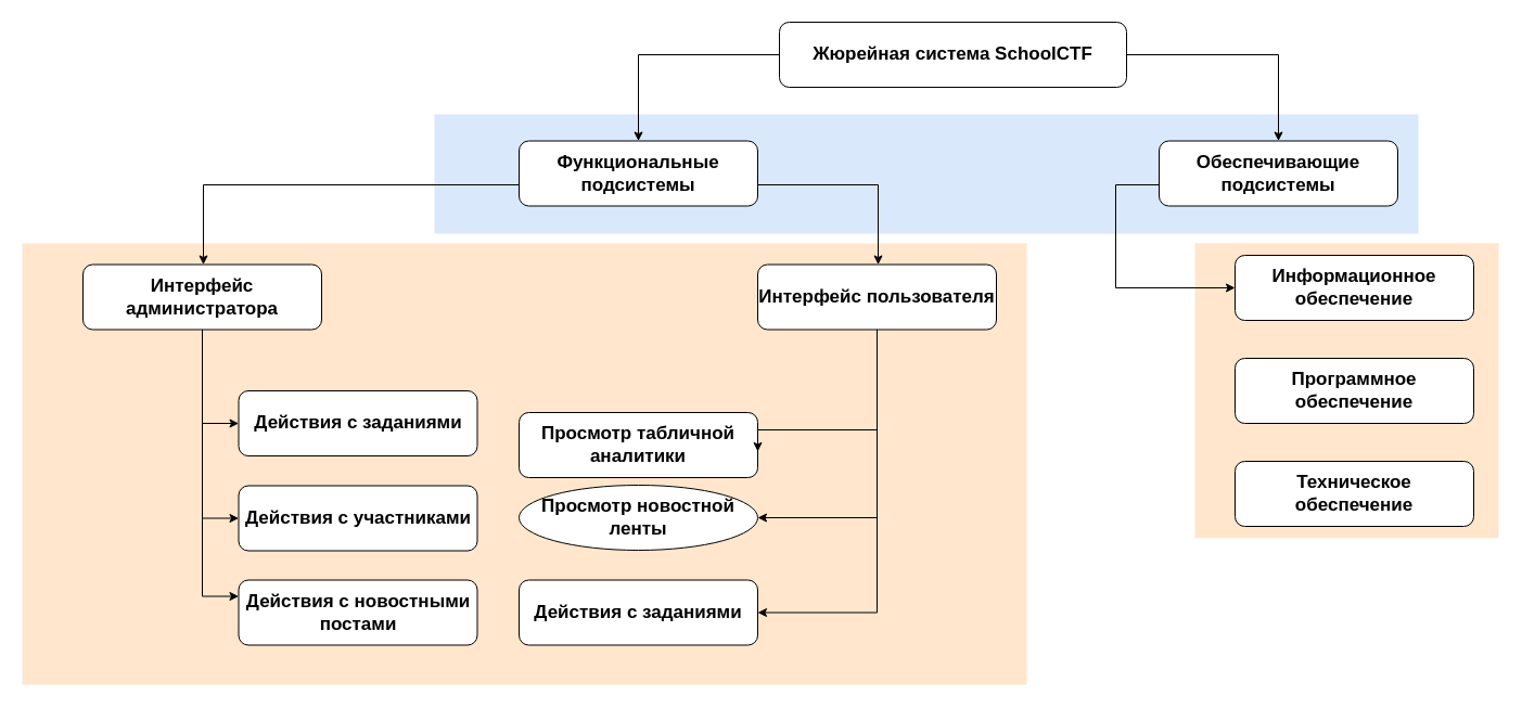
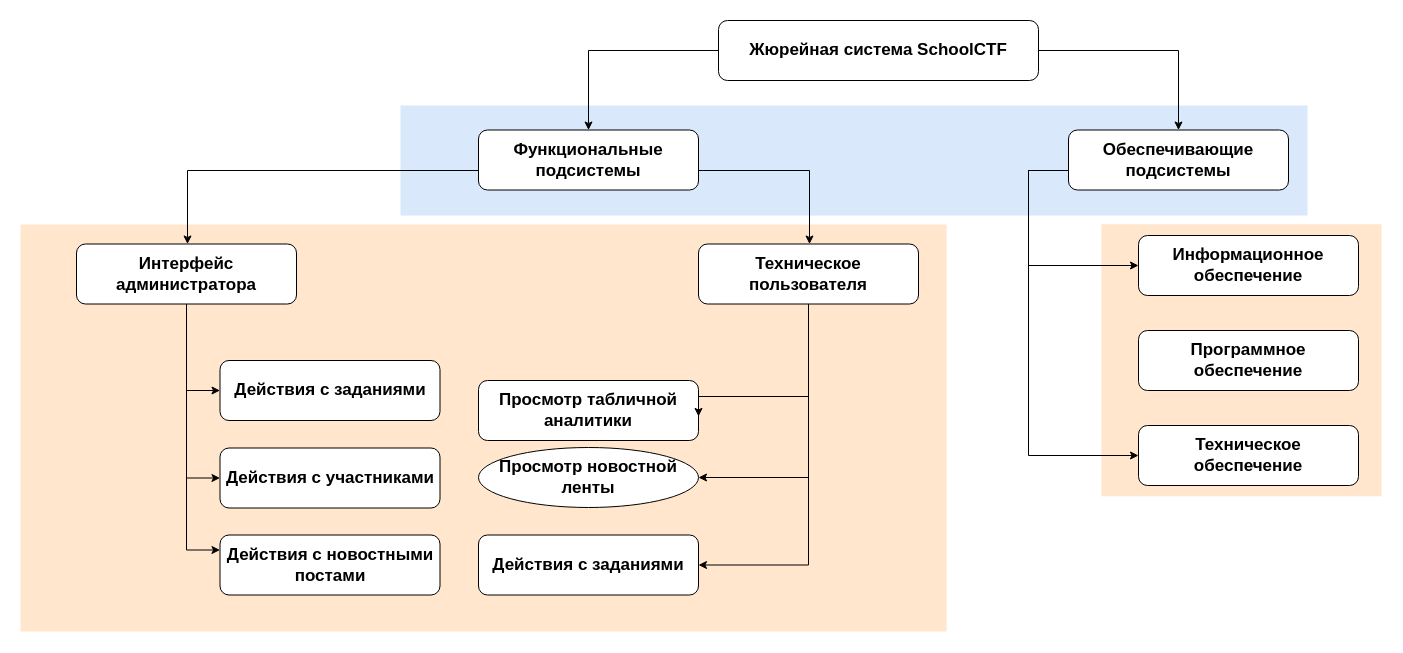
- <mxCell id="28" value="Интерфейс пользователя" style="rounded=1;whiteSpace=wrap;html=1;fontSize=17;fontStyle=1" vertex="1" parent="1"><mxGeometry x="698" y="243.5" width="220" height="60" as="geometry" /></mxCell>
+ <mxCell id="28" value="Техническое пользователя" style="rounded=1;whiteSpace=wrap;html=1;fontSize=17;fontStyle=1" vertex="1" parent="1"><mxGeometry x="698" y="243.5" width="220" height="60" as="geometry" /></mxCell>
+ <mxCell id="12" style="edgeStyle=orthogonalEdgeStyle;rounded=0;orthogonalLoop=1;jettySize=auto;html=1;entryX=0;entryY=0.5;entryDx=0;entryDy=0;fontSize=17;" edge="1" parent="1" source="13" target="19"><mxGeometry relative="1" as="geometry"><Array as="points"><mxPoint x="1028" y="170" /><mxPoint x="1028" y="455" /></Array></mxGeometry></mxCell>
